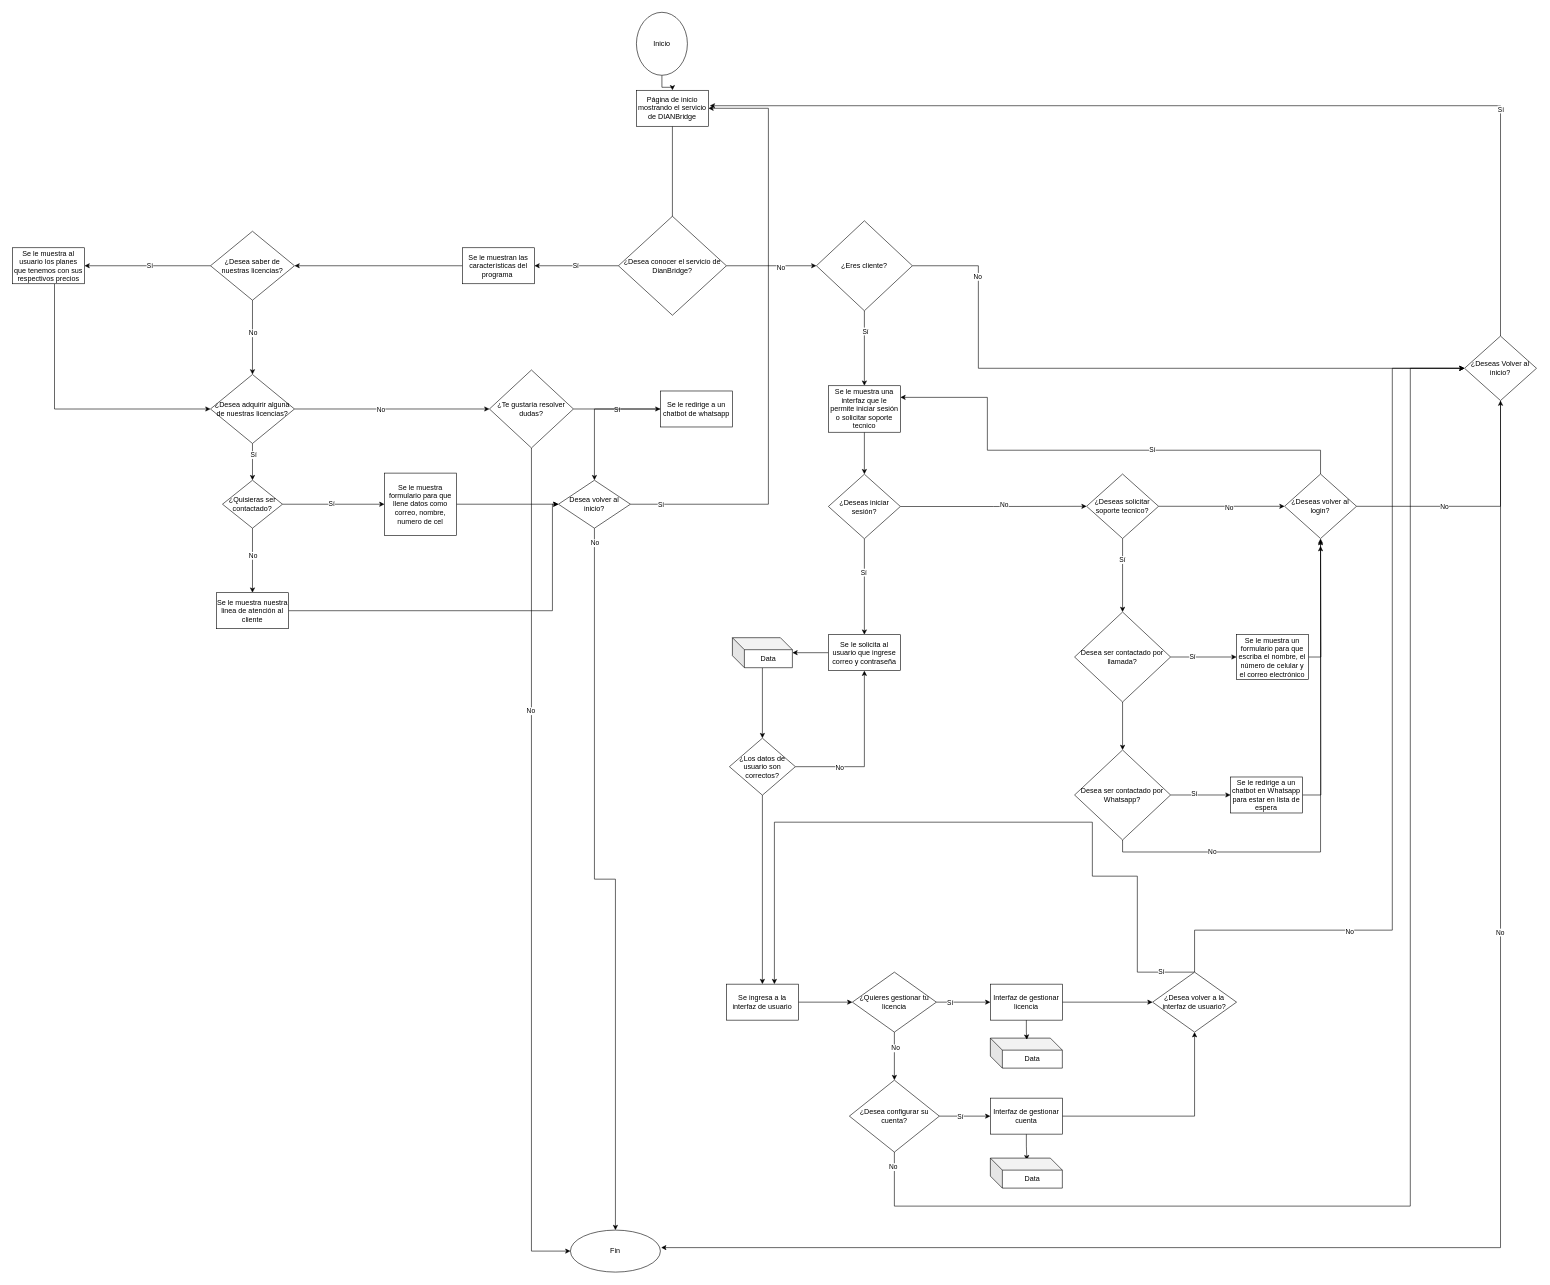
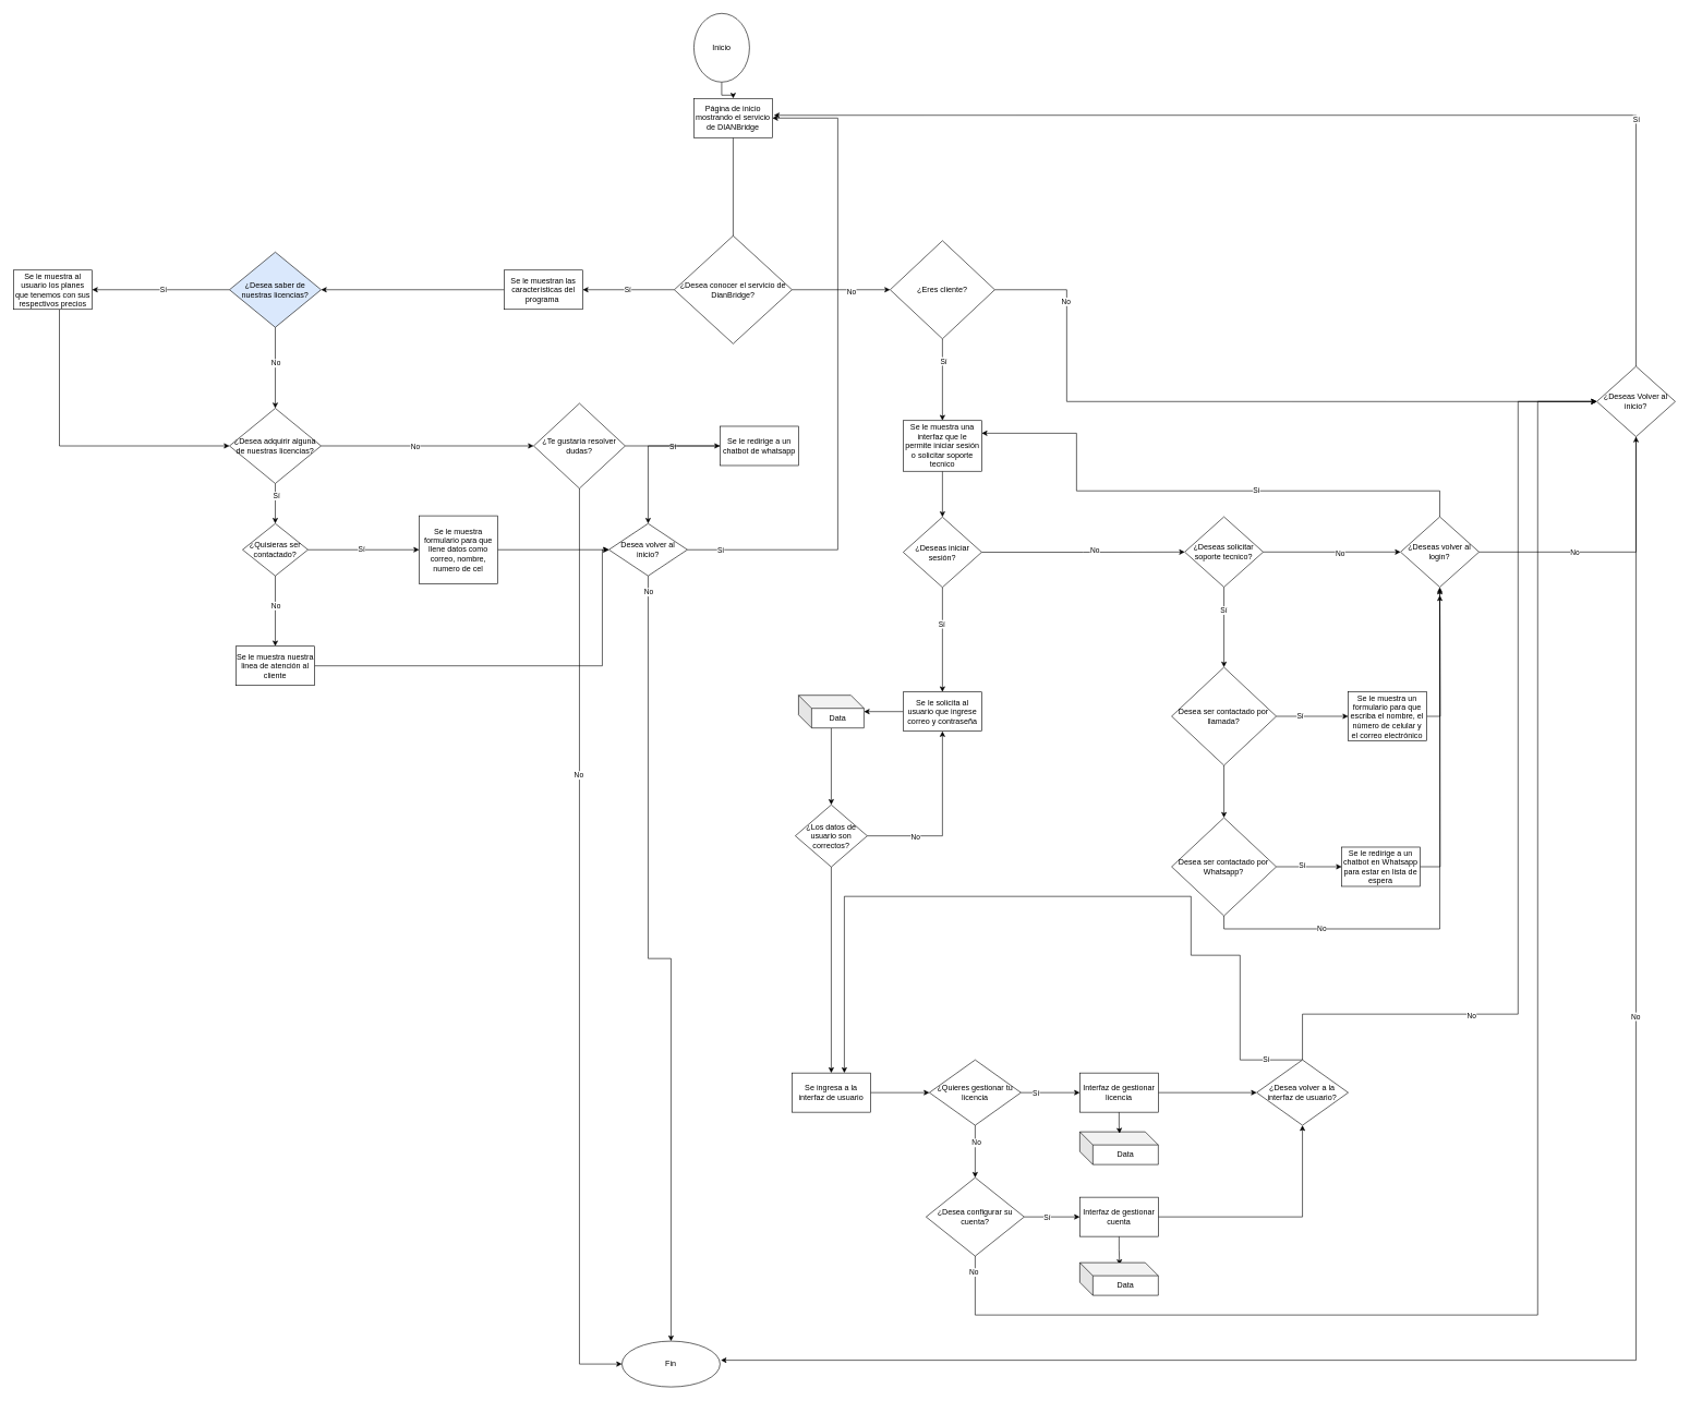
- <mxCell id="17" value="¿Desea saber de nuestras licencias?" style="rhombus;whiteSpace=wrap;html=1;" vertex="1" parent="1"><mxGeometry x="350" y="385" width="140" height="115" as="geometry" /></mxCell>
+ <mxCell id="17" value="¿Desea saber de nuestras licencias?" style="rhombus;whiteSpace=wrap;html=1;fillColor=#dae8fc;" vertex="1" parent="1"><mxGeometry x="350" y="385" width="140" height="115" as="geometry" /></mxCell>
